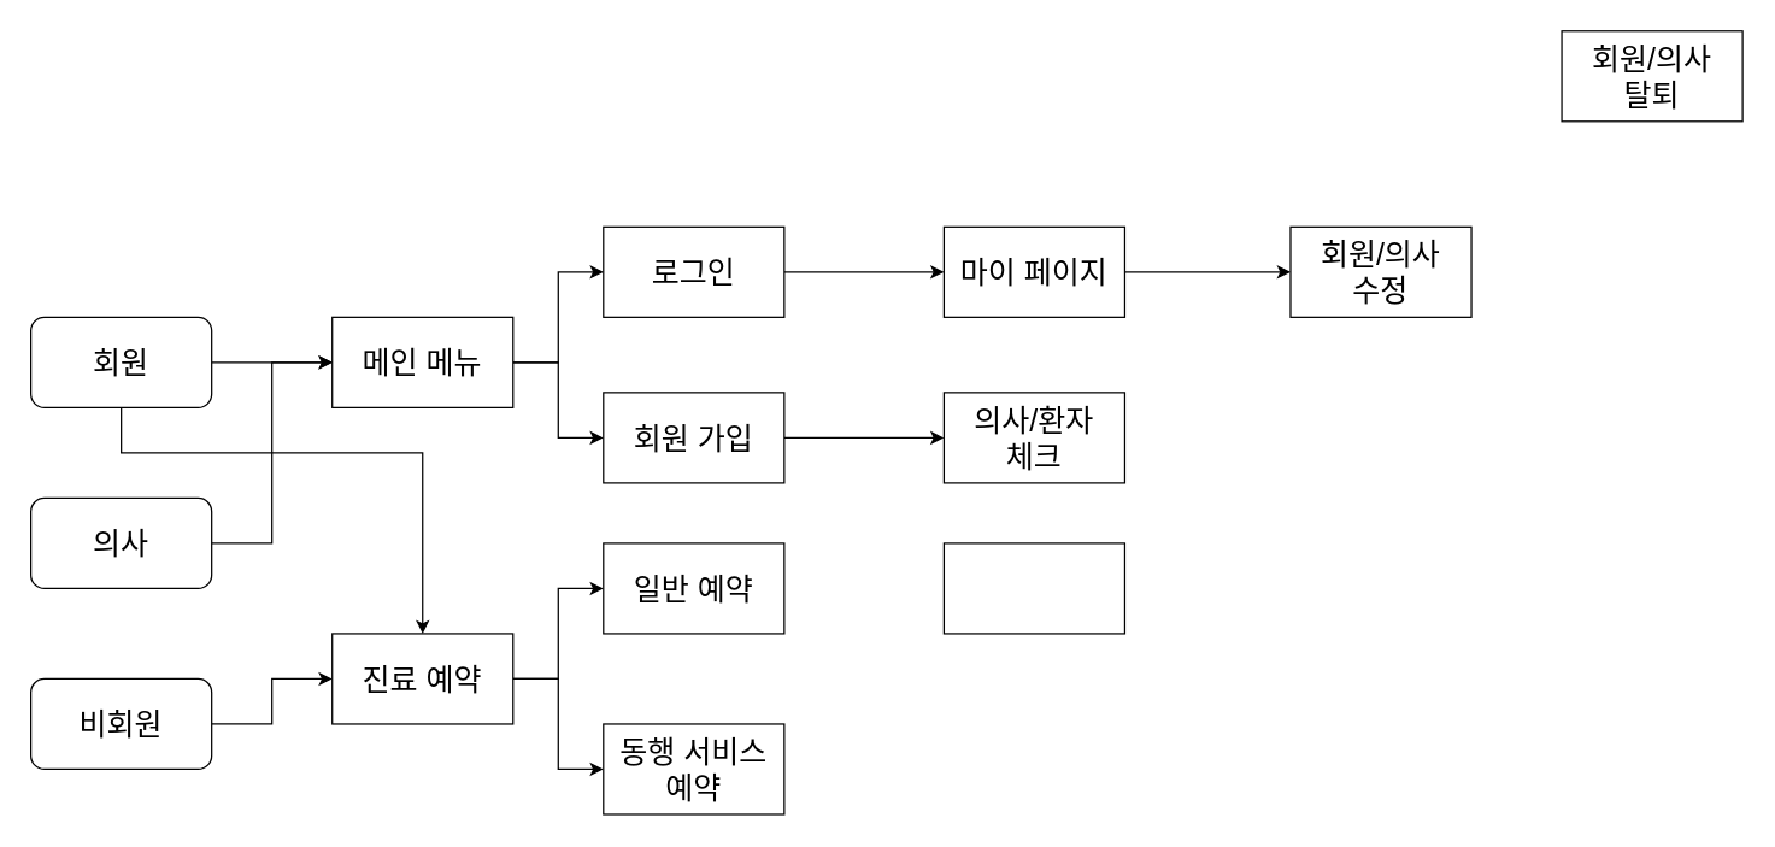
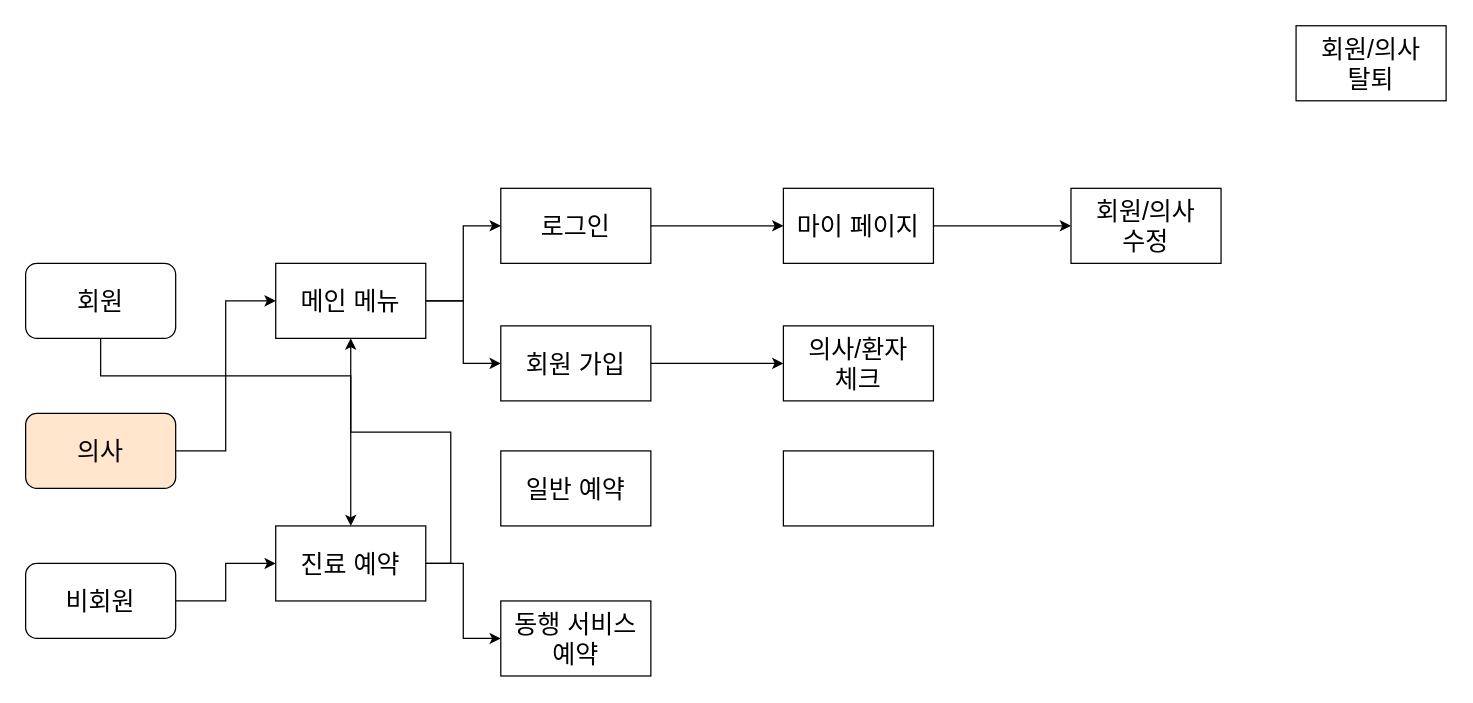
- <mxCell id="2" style="edgeStyle=orthogonalEdgeStyle;rounded=0;orthogonalLoop=1;jettySize=auto;html=1;exitX=1;exitY=0.5;exitDx=0;exitDy=0;fontSize=20;" edge="1" parent="1" source="4" target="11"><mxGeometry relative="1" as="geometry"><Array as="points"><mxPoint x="190" y="240" /><mxPoint x="190" y="240" /></Array></mxGeometry></mxCell>
- <mxCell id="13" value="의사" style="rounded=1;whiteSpace=wrap;html=1;fontSize=20;" vertex="1" parent="1"><mxGeometry x="20" y="330" width="120" height="60" as="geometry" /></mxCell>
+ <mxCell id="13" value="의사" style="rounded=1;whiteSpace=wrap;html=1;fontSize=20;fillColor=#ffe6cc;" vertex="1" parent="1"><mxGeometry x="20" y="330" width="120" height="60" as="geometry" /></mxCell>
- <mxCell id="22" style="edgeStyle=orthogonalEdgeStyle;rounded=0;orthogonalLoop=1;jettySize=auto;html=1;exitX=1;exitY=0.5;exitDx=0;exitDy=0;entryX=0;entryY=0.5;entryDx=0;entryDy=0;fontSize=20;" edge="1" parent="1" source="24" target="21"><mxGeometry relative="1" as="geometry" /></mxCell>
+ <mxCell id="22" style="edgeStyle=orthogonalEdgeStyle;rounded=0;orthogonalLoop=1;jettySize=auto;html=1;exitX=1;exitY=0.5;exitDx=0;exitDy=0;fontSize=20;" edge="1" parent="1" source="24" target="11"><mxGeometry relative="1" as="geometry" /></mxCell>
